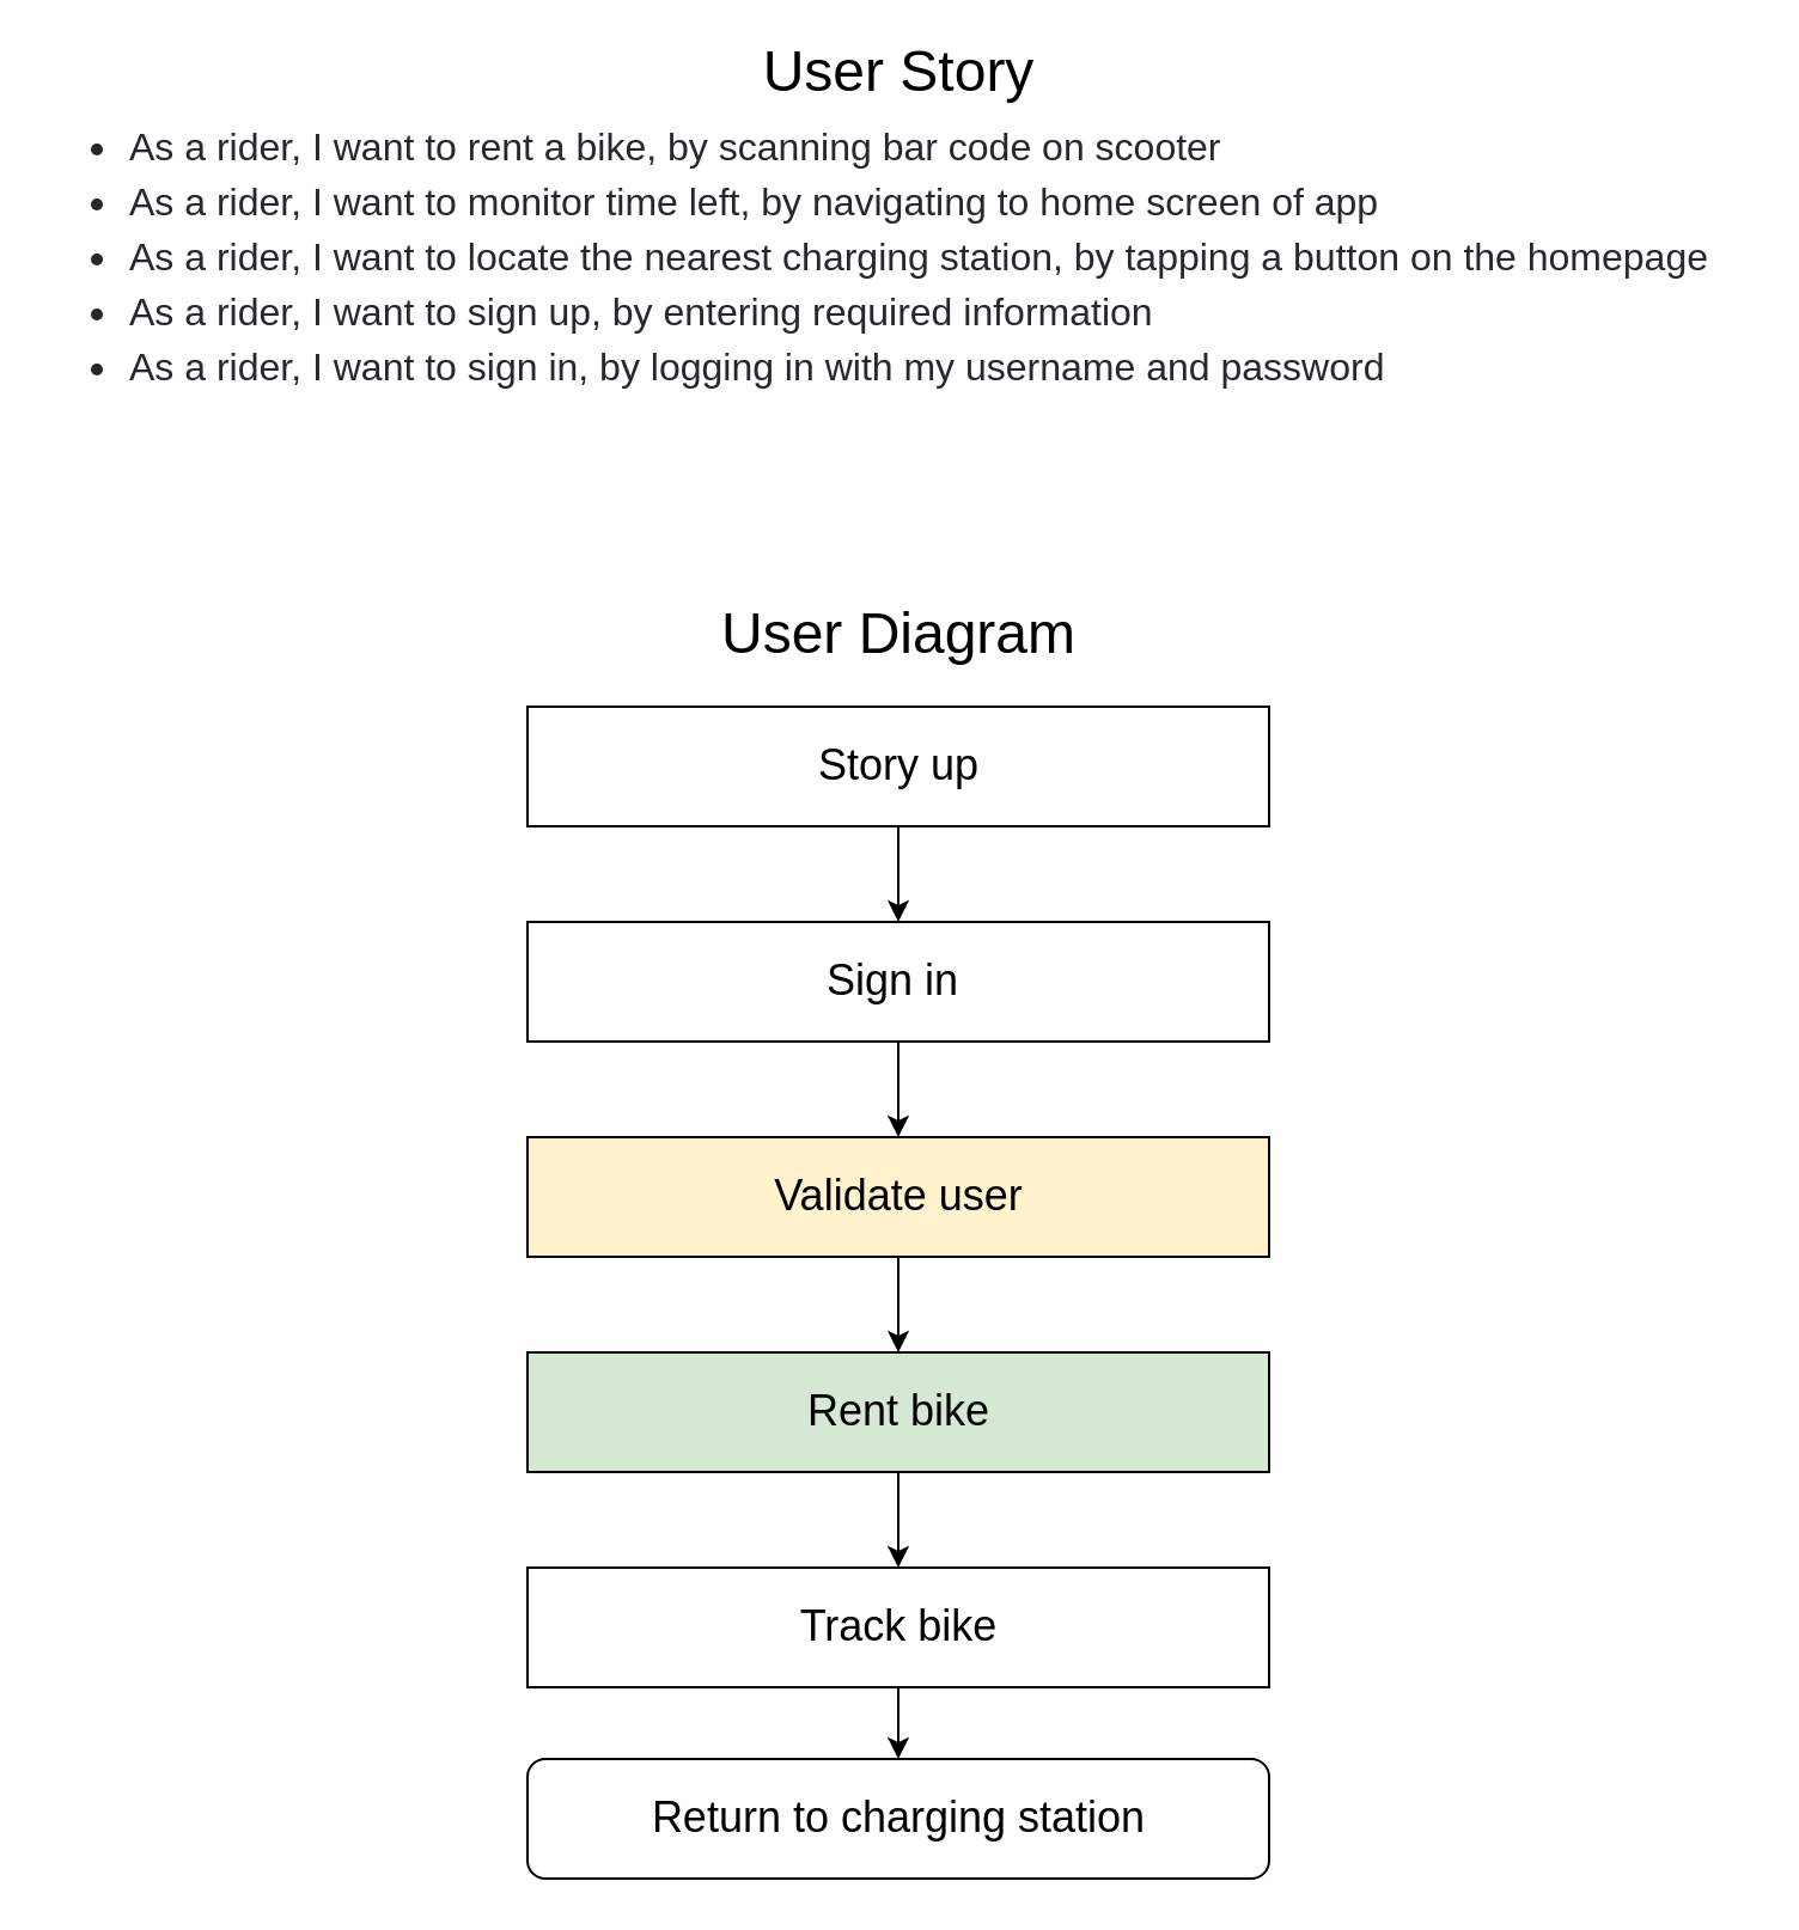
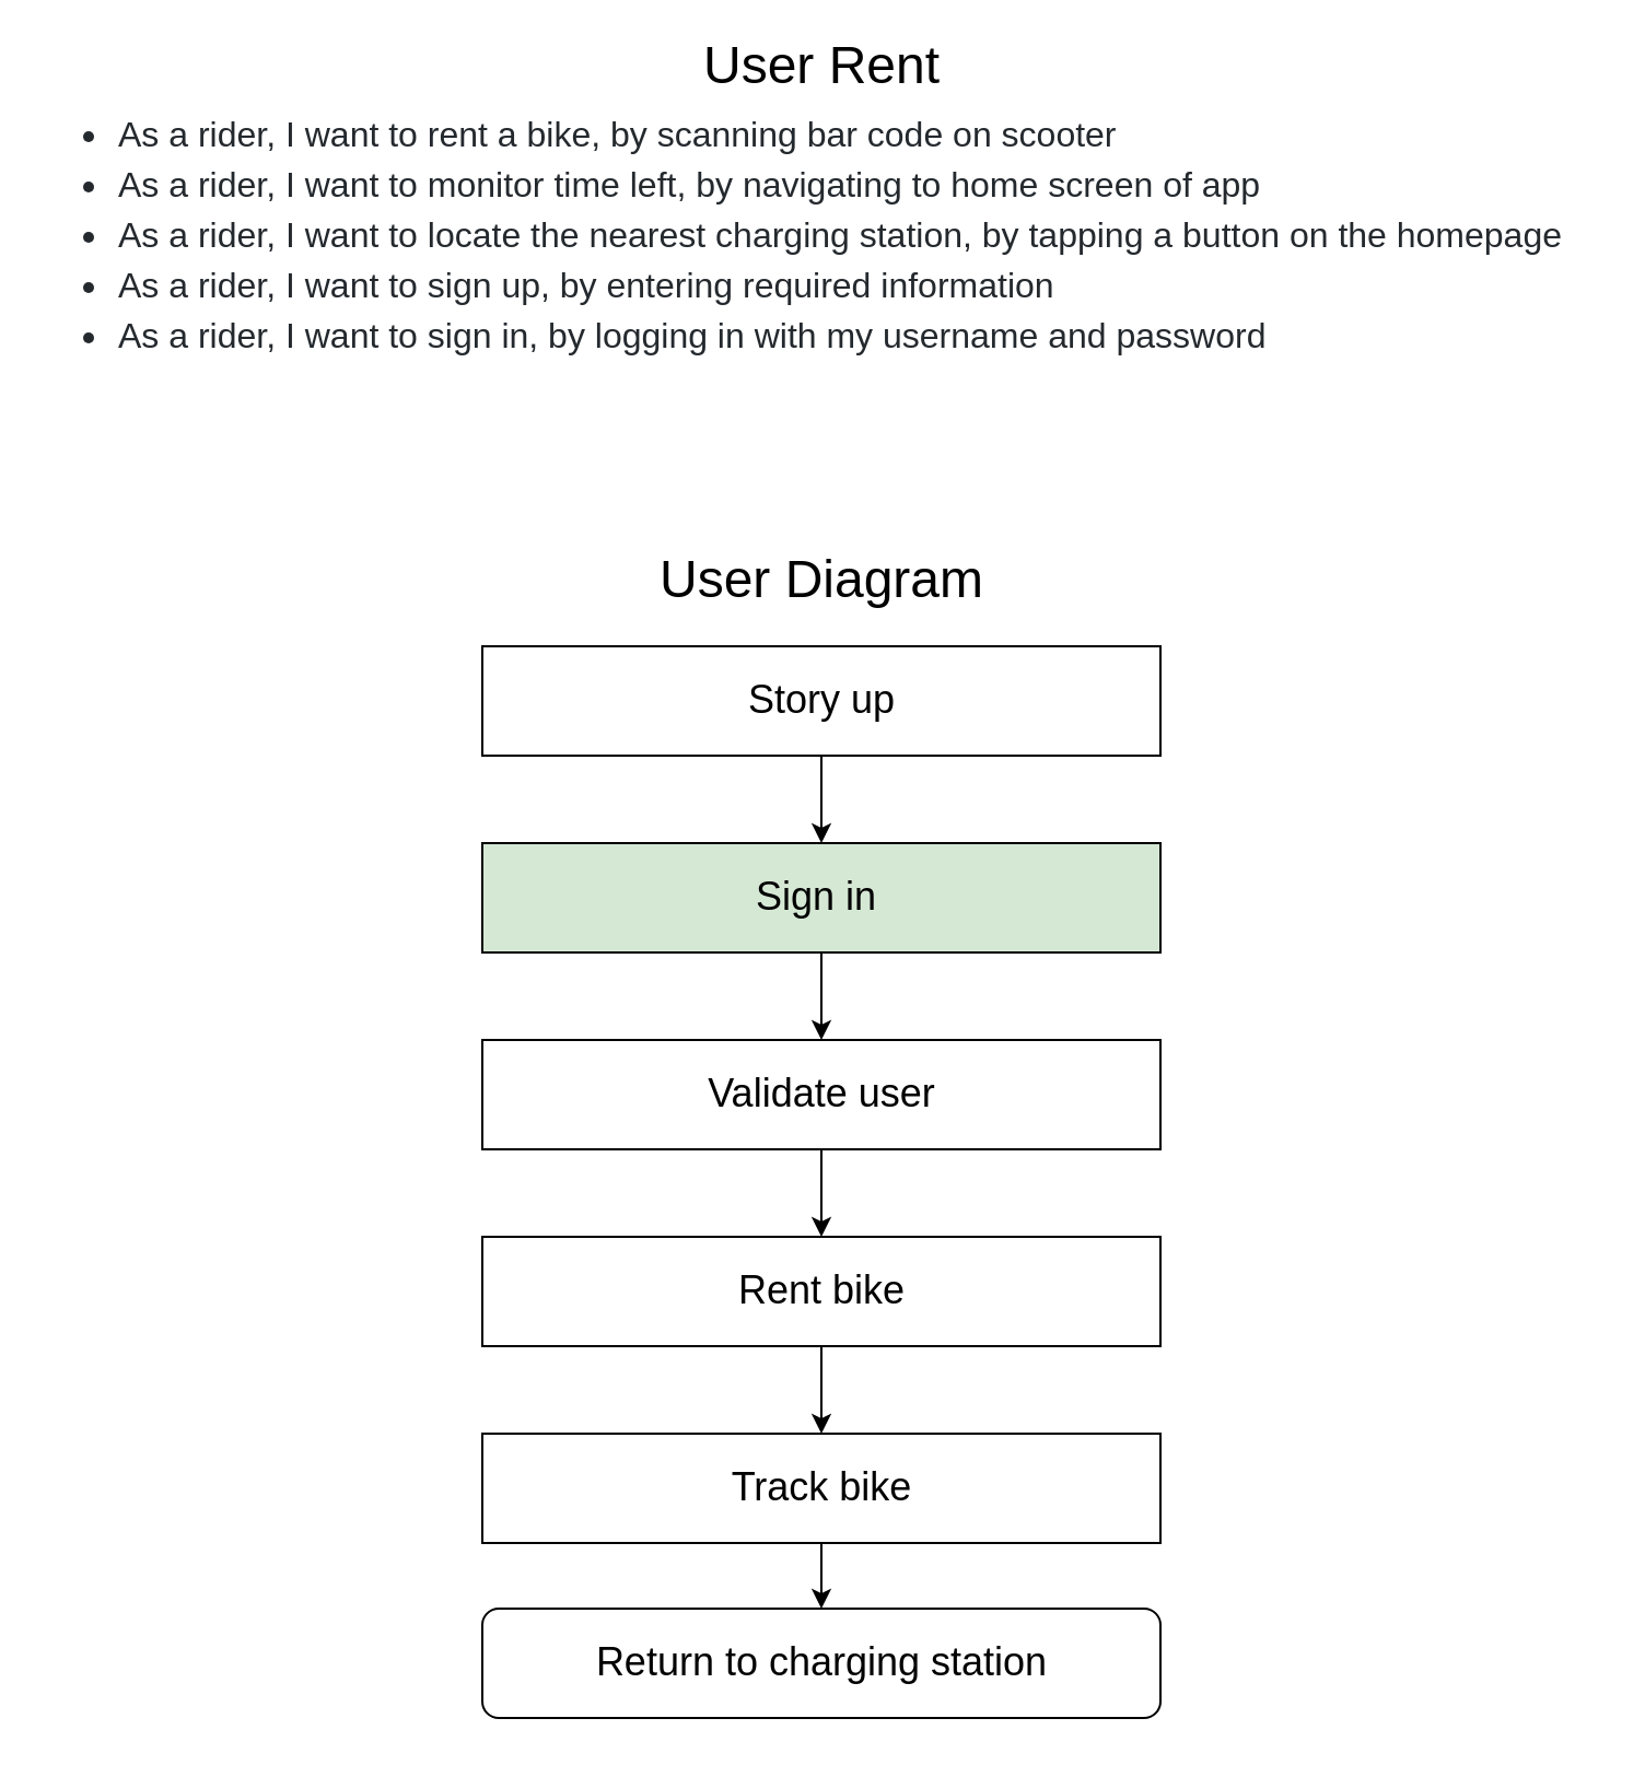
- <mxCell id="15" value="&lt;font style=&quot;font-size: 24px&quot;&gt;User Story&lt;/font&gt;" style="text;html=1;align=center;verticalAlign=middle;resizable=0;points=[];autosize=1;strokeColor=none;" vertex="1" parent="1"><mxGeometry x="310" y="20" width="130" height="20" as="geometry" /></mxCell>
+ <mxCell id="15" value="&lt;font style=&quot;font-size: 24px&quot;&gt;User Rent&lt;/font&gt;" style="text;html=1;align=center;verticalAlign=middle;resizable=0;points=[];autosize=1;strokeColor=none;" vertex="1" parent="1"><mxGeometry x="310" y="20" width="130" height="20" as="geometry" /></mxCell>
- <mxCell id="3" value="&lt;span style=&quot;font-size: 18px&quot;&gt;Sign in&amp;nbsp;&lt;/span&gt;" style="html=1;fillColor=#FFFFFF;" vertex="1" parent="1"><mxGeometry x="220" y="385" width="310" height="50" as="geometry" /></mxCell>
+ <mxCell id="3" value="&lt;span style=&quot;font-size: 18px&quot;&gt;Sign in&amp;nbsp;&lt;/span&gt;" style="html=1;fillColor=#d5e8d4;" vertex="1" parent="1"><mxGeometry x="220" y="385" width="310" height="50" as="geometry" /></mxCell>
- <mxCell id="4" value="&lt;font style=&quot;font-size: 18px&quot;&gt;Validate user&lt;/font&gt;" style="html=1;fillColor=#fff2cc;" vertex="1" parent="1"><mxGeometry x="220" y="475" width="310" height="50" as="geometry" /></mxCell>
+ <mxCell id="4" value="&lt;font style=&quot;font-size: 18px&quot;&gt;Validate user&lt;/font&gt;" style="html=1;fillColor=#FFFFFF;" vertex="1" parent="1"><mxGeometry x="220" y="475" width="310" height="50" as="geometry" /></mxCell>
- <mxCell id="5" value="&lt;font style=&quot;font-size: 18px&quot;&gt;Rent bike&lt;/font&gt;" style="html=1;fillColor=#d5e8d4;" vertex="1" parent="1"><mxGeometry x="220" y="565" width="310" height="50" as="geometry" /></mxCell>
+ <mxCell id="5" value="&lt;font style=&quot;font-size: 18px&quot;&gt;Rent bike&lt;/font&gt;" style="html=1;fillColor=#FFFFFF;" vertex="1" parent="1"><mxGeometry x="220" y="565" width="310" height="50" as="geometry" /></mxCell>
